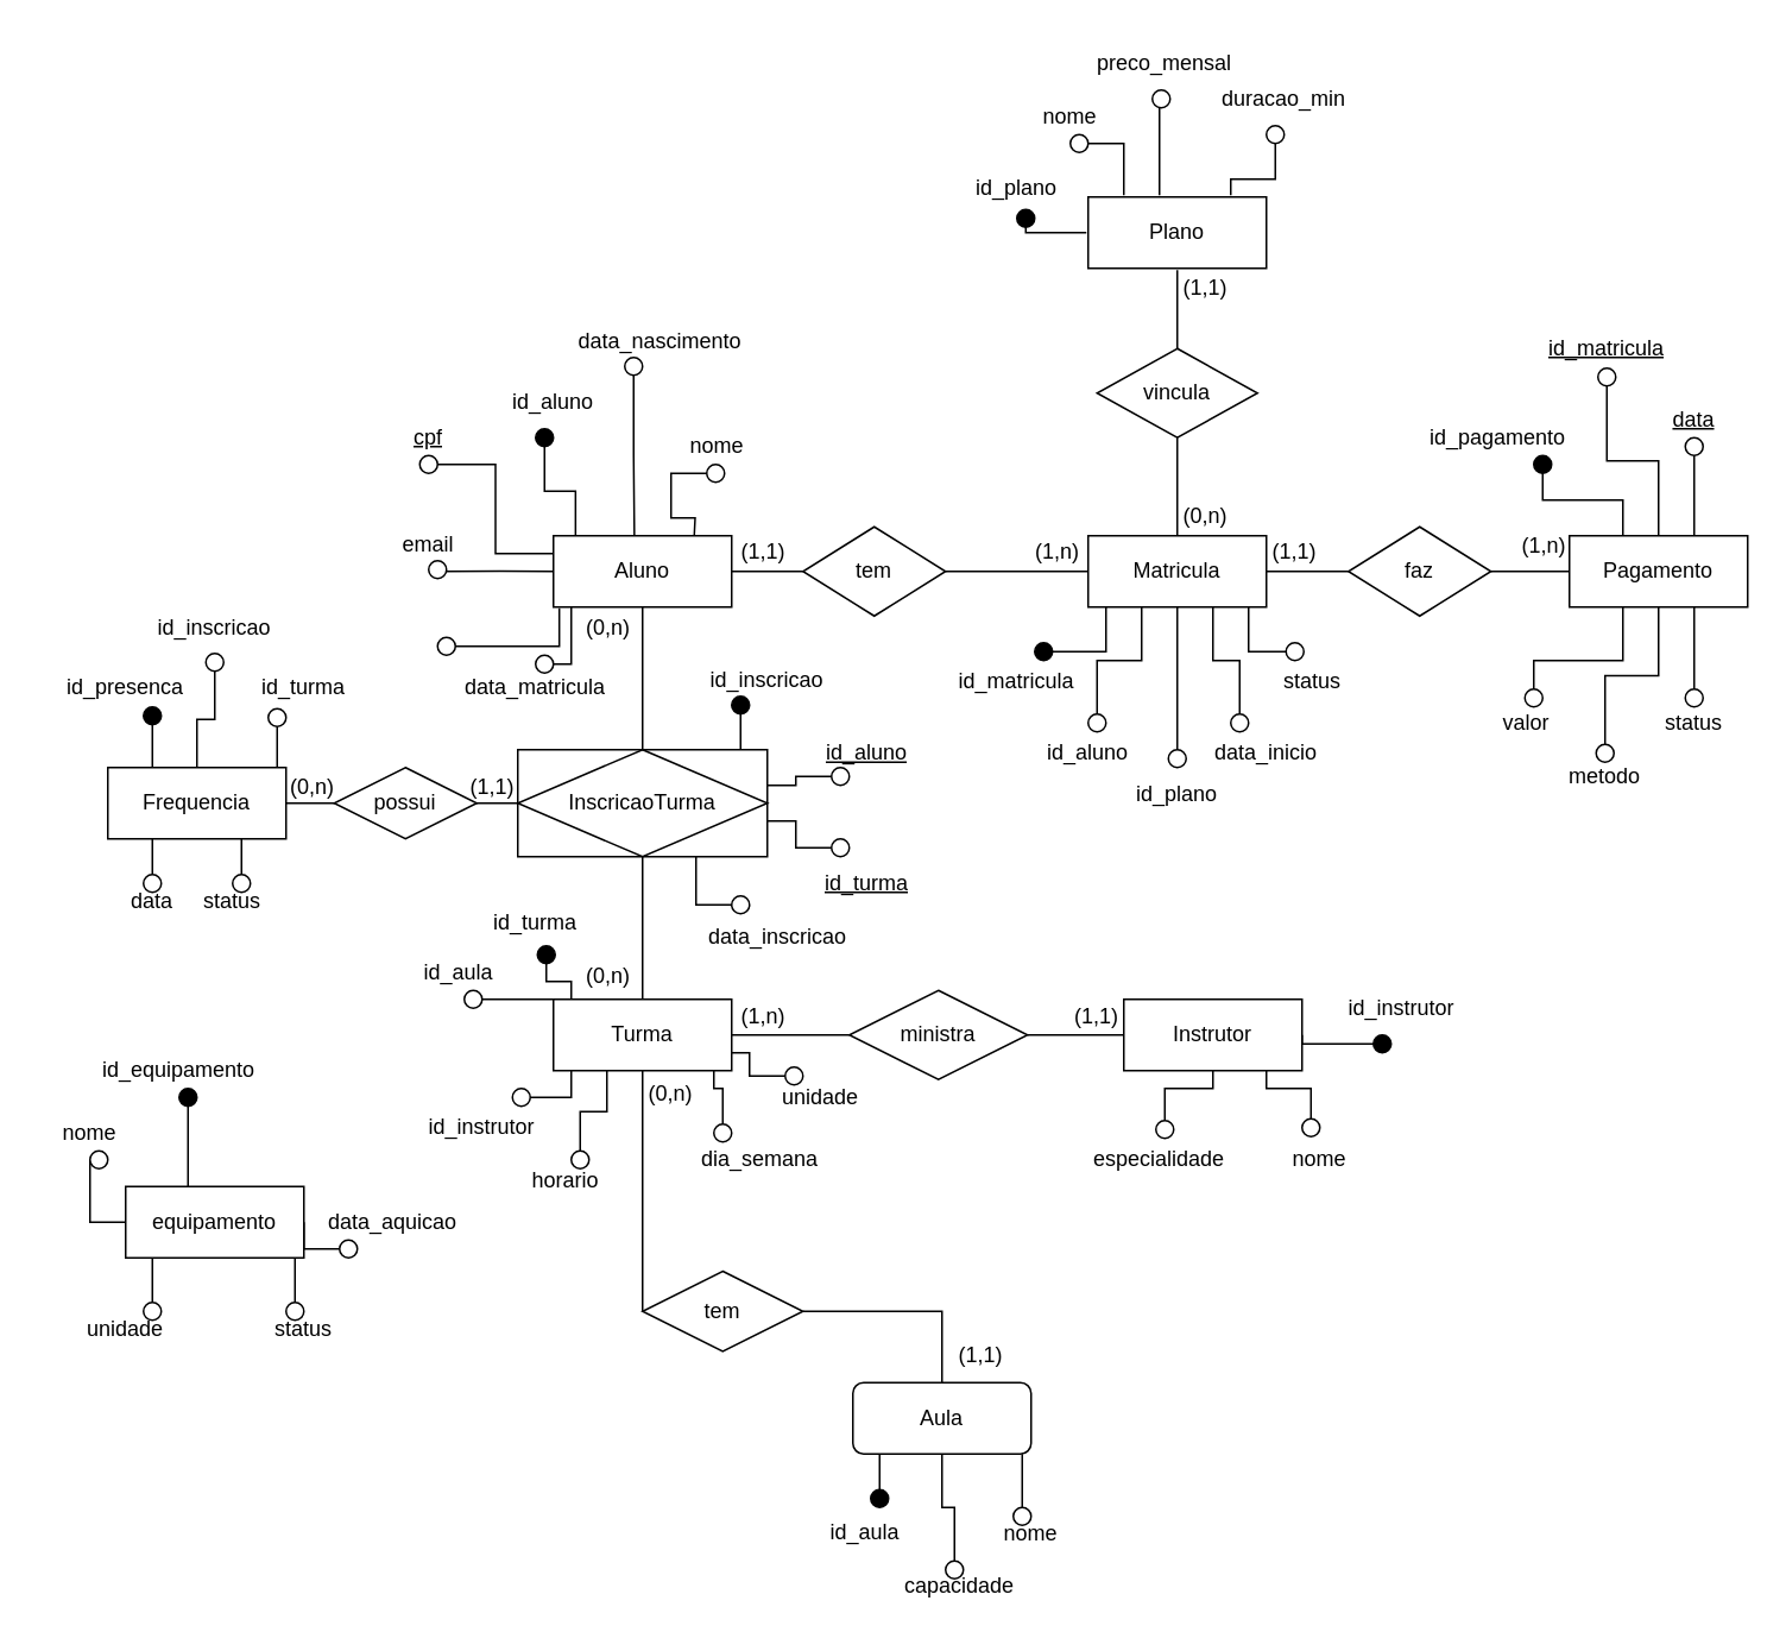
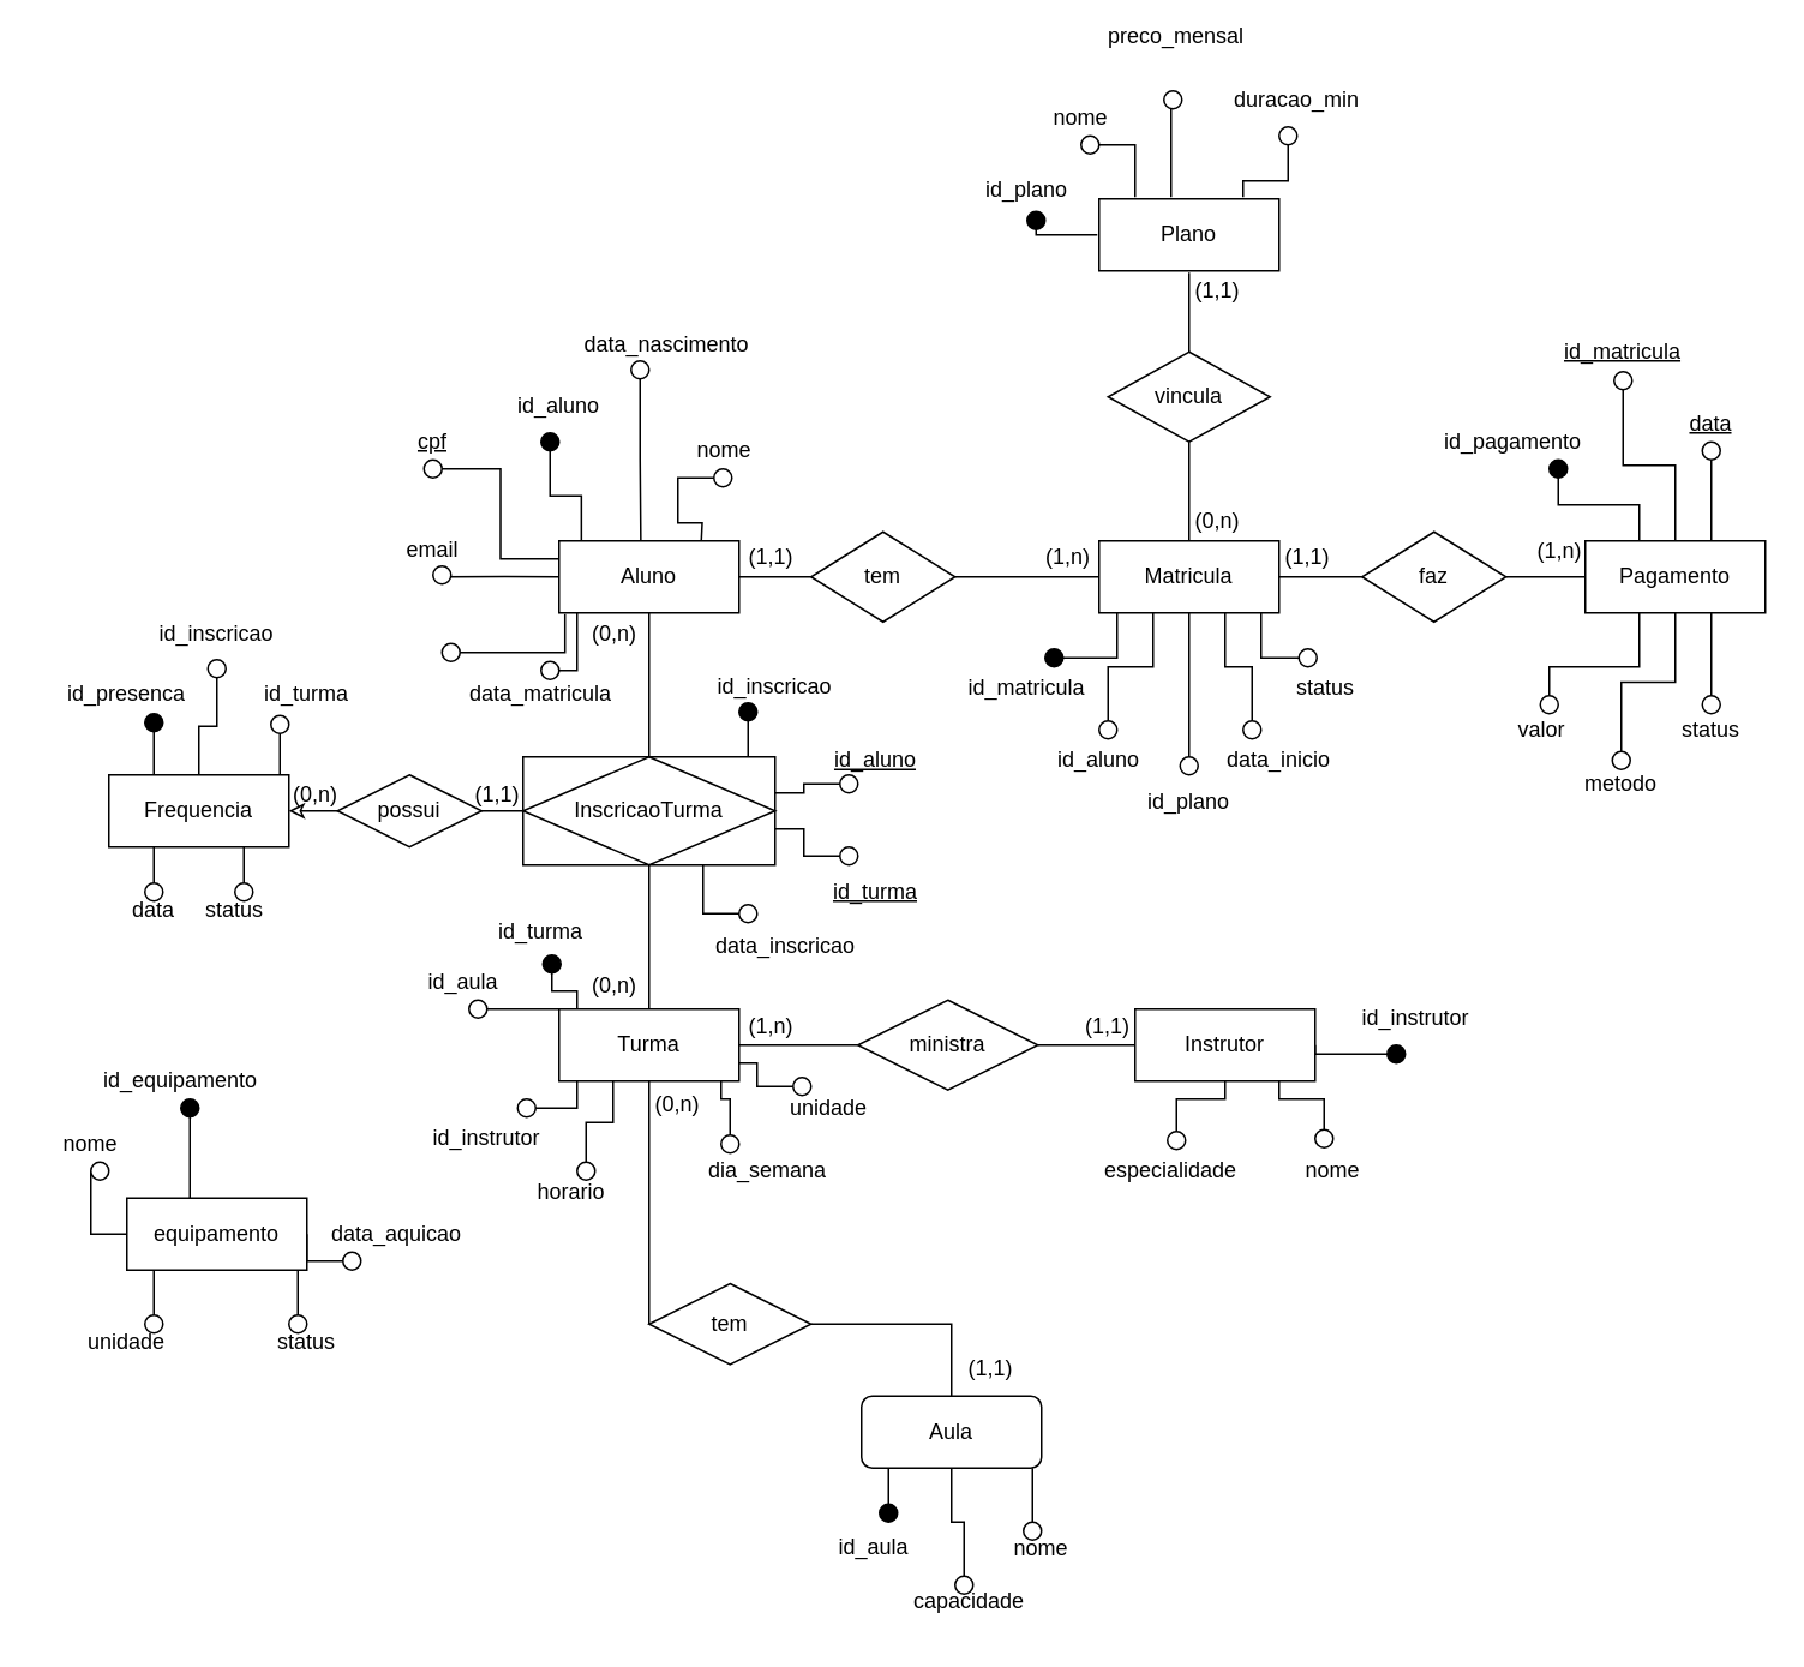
- <mxCell id="77" value="preco_mensal" style="text;html=1;align=center;verticalAlign=middle;whiteSpace=wrap;rounded=0;" parent="1" vertex="1"><mxGeometry x="623" y="20" width="60" height="30" as="geometry" /></mxCell>
+ <mxCell id="77" value="preco_mensal" style="text;html=1;align=center;verticalAlign=middle;whiteSpace=wrap;rounded=0;" parent="1" vertex="1"><mxGeometry x="623" y="5" width="60" height="30" as="geometry" /></mxCell>
- <mxCell id="3" style="edgeStyle=orthogonalEdgeStyle;rounded=0;orthogonalLoop=1;jettySize=auto;html=1;exitX=0;exitY=0.5;exitDx=0;exitDy=0;endArrow=none;endFill=0;" parent="1" source="4" target="27" edge="1"><mxGeometry relative="1" as="geometry" /></mxCell>
+ <mxCell id="3" style="edgeStyle=orthogonalEdgeStyle;rounded=0;orthogonalLoop=1;jettySize=auto;html=1;exitX=0;exitY=0.5;exitDx=0;exitDy=0;endArrow=classic;endFill=0;" parent="1" source="4" target="27" edge="1"><mxGeometry relative="1" as="geometry" /></mxCell>
